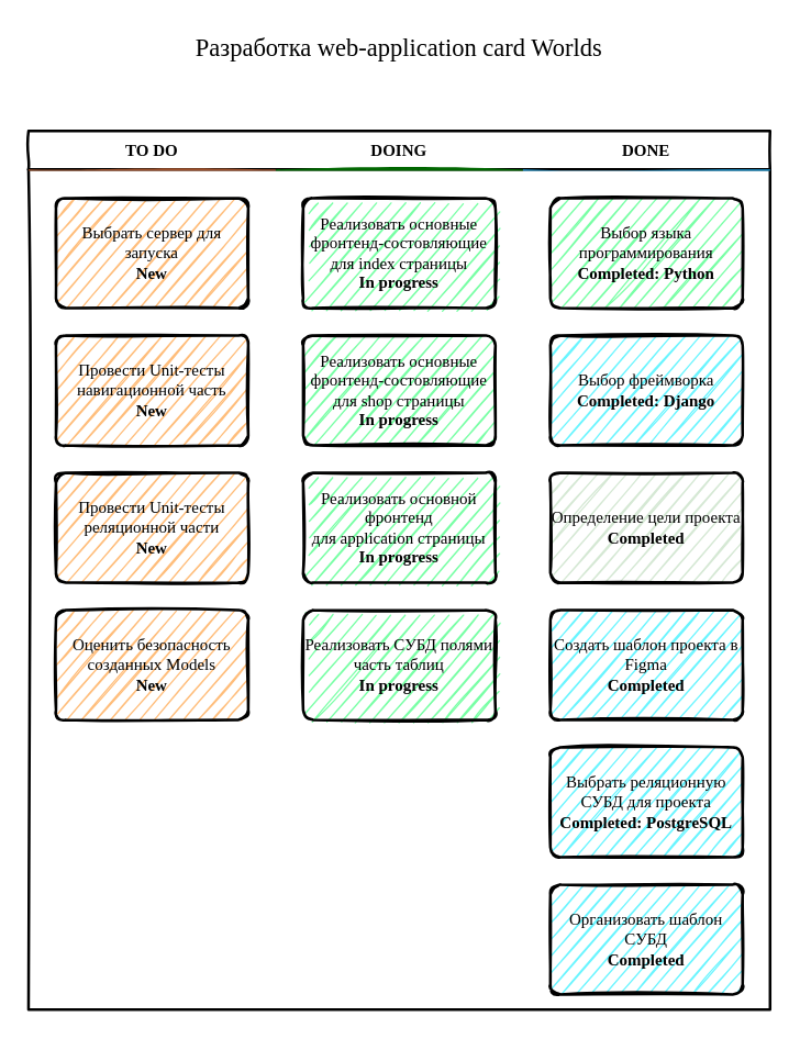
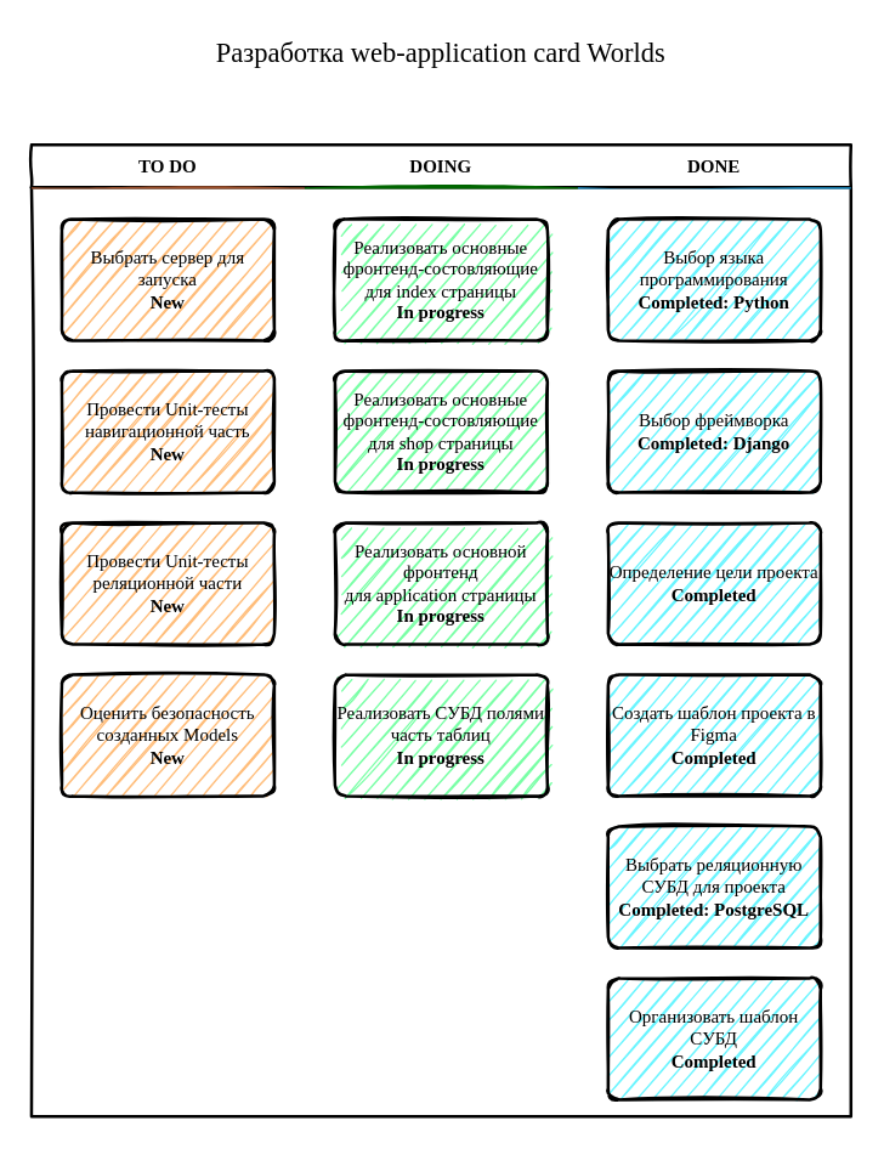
- <mxCell id="14" value="&lt;font face=&quot;Georgia&quot;&gt;&lt;span style=&quot;font-weight: normal&quot;&gt;Выбор языка программирования&lt;/span&gt;&lt;br&gt;Completed: Python&lt;/font&gt;" style="whiteSpace=wrap;html=1;strokeWidth=2;fillColor=#78ffa5;fontStyle=1;spacingTop=0;rounded=1;arcSize=9;points=[];sketch=1;fontFamily=Permanent Marker;hachureGap=8;fillWeight=1;" parent="13" vertex="1"><mxGeometry x="20" y="21" width="140" height="80" as="geometry" /></mxCell>
+ <mxCell id="14" value="&lt;font face=&quot;Georgia&quot;&gt;&lt;span style=&quot;font-weight: normal&quot;&gt;Выбор языка программирования&lt;/span&gt;&lt;br&gt;Completed: Python&lt;/font&gt;" style="whiteSpace=wrap;html=1;strokeWidth=2;fillColor=#69F5FF;fontStyle=1;spacingTop=0;rounded=1;arcSize=9;points=[];sketch=1;fontFamily=Permanent Marker;hachureGap=8;fillWeight=1;" parent="13" vertex="1"><mxGeometry x="20" y="21" width="140" height="80" as="geometry" /></mxCell>
- <mxCell id="16" value="&lt;font face=&quot;Georgia&quot;&gt;&lt;span style=&quot;font-weight: normal&quot;&gt;Определение цели проекта&lt;/span&gt;&lt;br&gt;Completed&lt;/font&gt;" style="whiteSpace=wrap;html=1;strokeWidth=2;fillColor=#d5e8d4;fontStyle=1;spacingTop=0;rounded=1;arcSize=9;points=[];sketch=1;fontFamily=Permanent Marker;hachureGap=8;fillWeight=1;" parent="13" vertex="1"><mxGeometry x="20" y="221" width="140" height="80" as="geometry" /></mxCell>
+ <mxCell id="16" value="&lt;font face=&quot;Georgia&quot;&gt;&lt;span style=&quot;font-weight: normal&quot;&gt;Определение цели проекта&lt;/span&gt;&lt;br&gt;Completed&lt;/font&gt;" style="whiteSpace=wrap;html=1;strokeWidth=2;fillColor=#69F5FF;fontStyle=1;spacingTop=0;rounded=1;arcSize=9;points=[];sketch=1;fontFamily=Permanent Marker;hachureGap=8;fillWeight=1;" parent="13" vertex="1"><mxGeometry x="20" y="221" width="140" height="80" as="geometry" /></mxCell>
